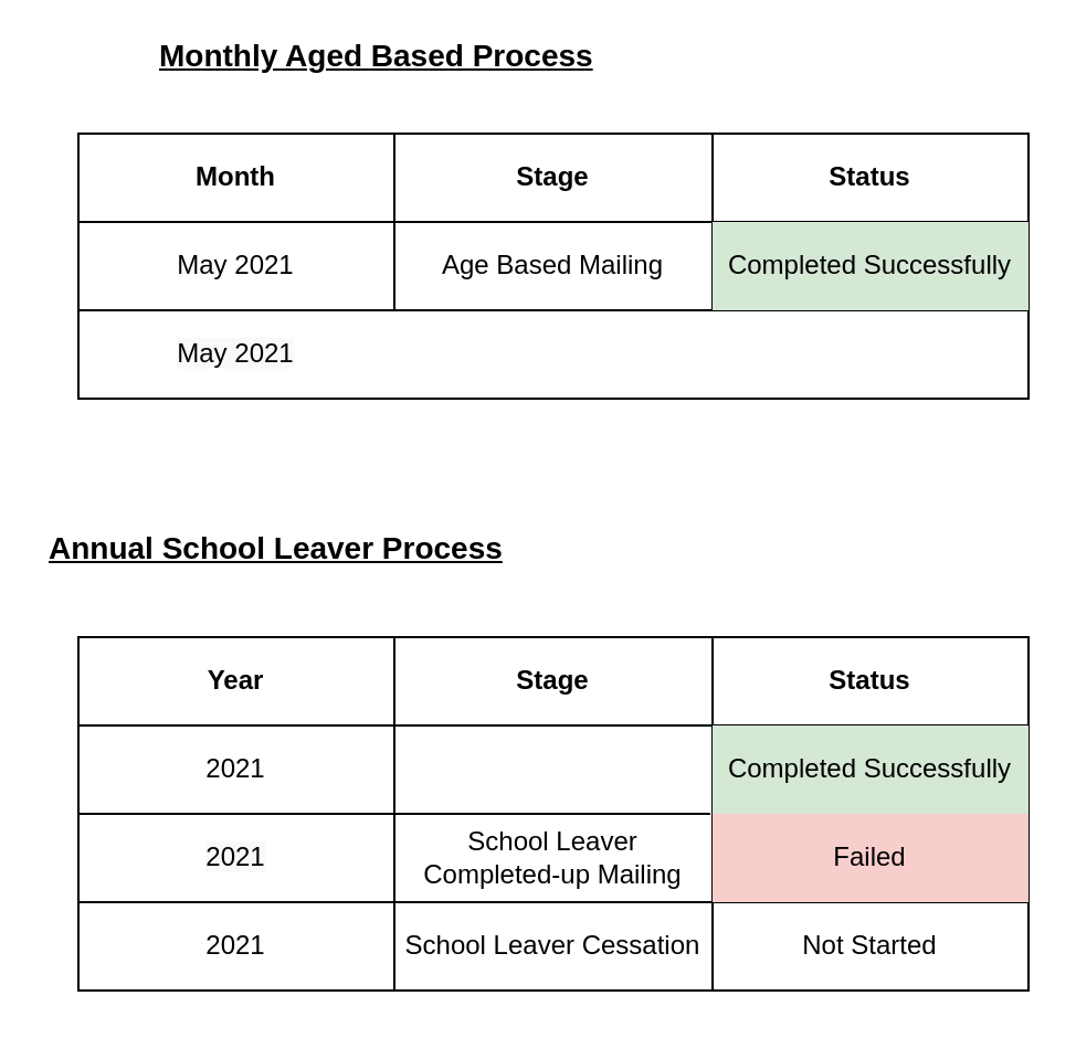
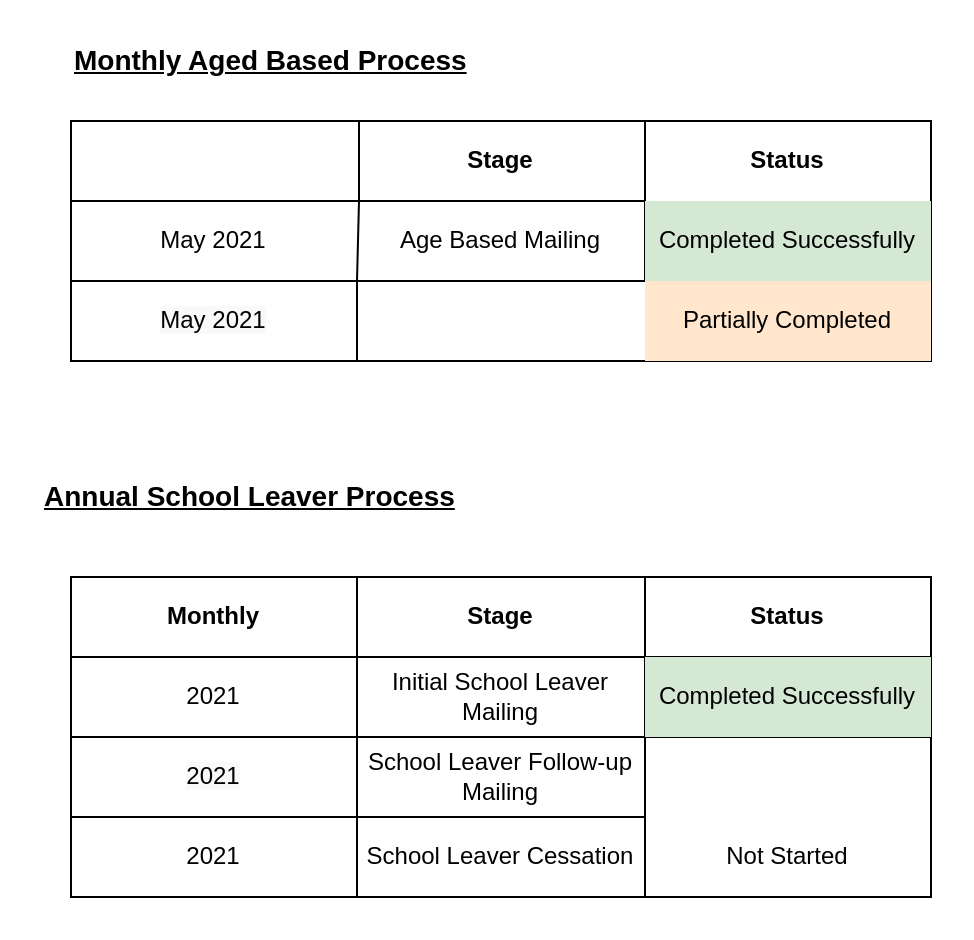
- <mxCell id="31" value="Monthly Aged Based Process" style="text;html=1;strokeColor=none;fillColor=none;align=left;verticalAlign=middle;whiteSpace=wrap;rounded=0;fontSize=14;fontStyle=5" vertex="1" parent="1"><mxGeometry x="70" y="15" width="280" height="20" as="geometry" /></mxCell>
+ <mxCell id="31" value="Monthly Aged Based Process" style="text;html=1;strokeColor=none;fillColor=none;align=left;verticalAlign=middle;whiteSpace=wrap;rounded=0;fontSize=14;fontStyle=5" vertex="1" parent="1"><mxGeometry x="35" y="20" width="280" height="20" as="geometry" /></mxCell>
- <mxCell id="21" value="Month" style="shape=partialRectangle;html=1;whiteSpace=wrap;connectable=0;fillColor=none;top=0;left=0;bottom=0;right=0;overflow=hidden;fontStyle=1" vertex="1" parent="20"><mxGeometry width="143" height="40" as="geometry" /></mxCell>
+ <mxCell id="30" value="Partially Completed" style="shape=partialRectangle;html=1;whiteSpace=wrap;connectable=0;fillColor=#ffe6cc;top=0;left=0;bottom=0;right=0;overflow=hidden;strokeColor=#d79b00;" vertex="1" parent="28"><mxGeometry x="287" width="143" height="40" as="geometry" /></mxCell>
- <mxCell id="4" value="Year" style="shape=partialRectangle;html=1;whiteSpace=wrap;connectable=0;fillColor=none;top=0;left=0;bottom=0;right=0;overflow=hidden;fontStyle=1" vertex="1" parent="3"><mxGeometry width="143" height="40" as="geometry" /></mxCell>
+ <mxCell id="4" value="Monthly" style="shape=partialRectangle;html=1;whiteSpace=wrap;connectable=0;fillColor=none;top=0;left=0;bottom=0;right=0;overflow=hidden;fontStyle=1" vertex="1" parent="3"><mxGeometry width="143" height="40" as="geometry" /></mxCell>
+ <mxCell id="9" value="Initial School Leaver Mailing" style="shape=partialRectangle;html=1;whiteSpace=wrap;connectable=0;fillColor=none;top=0;left=0;bottom=0;right=0;overflow=hidden;" vertex="1" parent="7"><mxGeometry x="143" width="144" height="40" as="geometry" /></mxCell>
- <mxCell id="13" value="School Leaver Completed-up Mailing" style="shape=partialRectangle;html=1;whiteSpace=wrap;connectable=0;fillColor=none;top=0;left=0;bottom=0;right=0;overflow=hidden;" vertex="1" parent="11"><mxGeometry x="143" width="144" height="40" as="geometry" /></mxCell>
+ <mxCell id="13" value="School Leaver Follow-up Mailing" style="shape=partialRectangle;html=1;whiteSpace=wrap;connectable=0;fillColor=none;top=0;left=0;bottom=0;right=0;overflow=hidden;" vertex="1" parent="11"><mxGeometry x="143" width="144" height="40" as="geometry" /></mxCell>
- <mxCell id="14" value="Failed" style="shape=partialRectangle;html=1;whiteSpace=wrap;connectable=0;fillColor=#f8cecc;top=0;left=0;bottom=0;right=0;overflow=hidden;strokeColor=#b85450;" vertex="1" parent="11"><mxGeometry x="287" width="143" height="40" as="geometry" /></mxCell>
